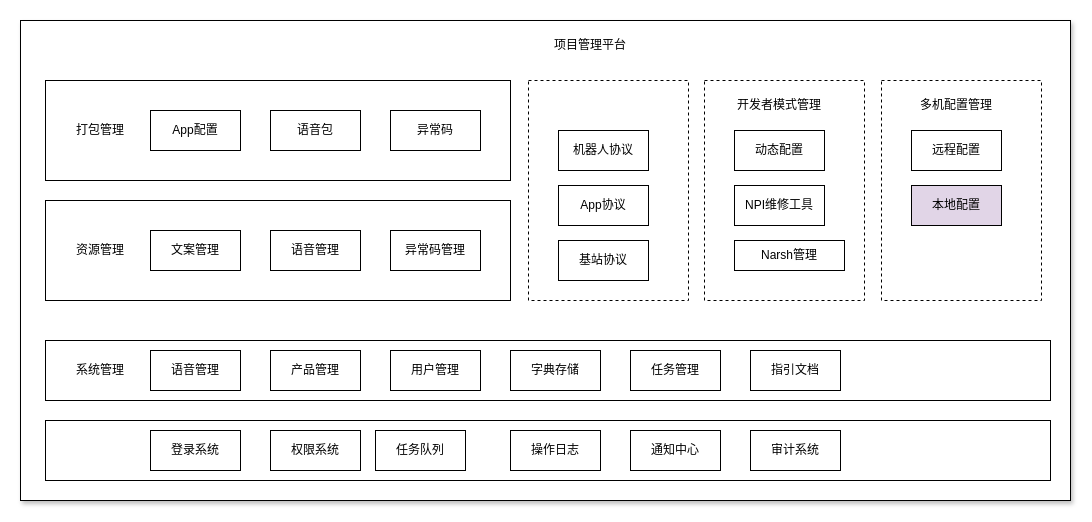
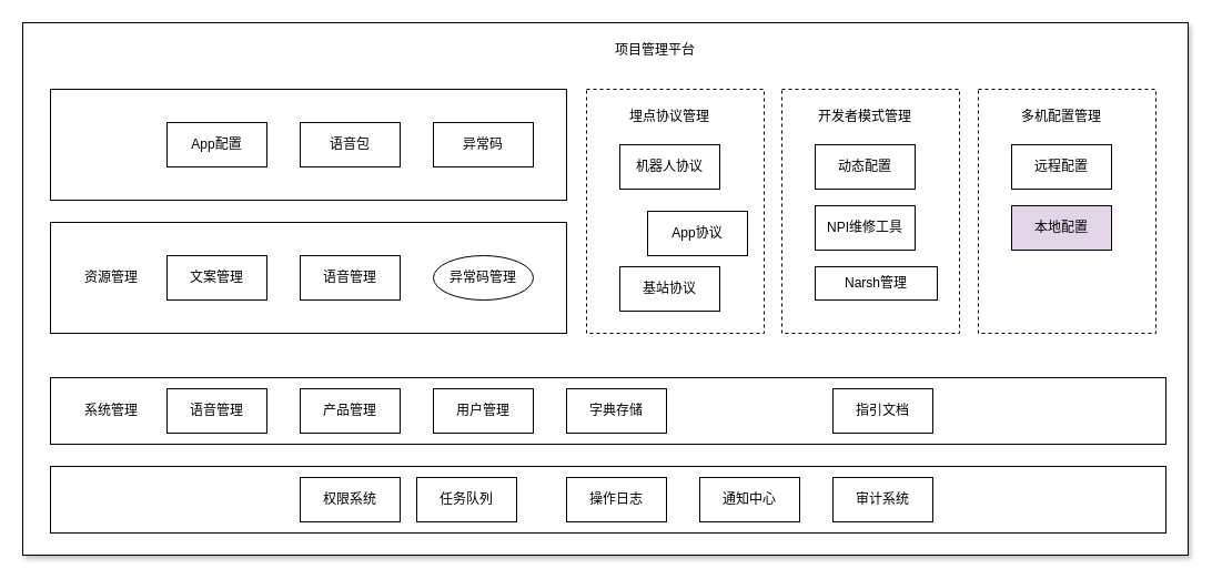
+ <mxCell id="18" value="埋点协议管理" style="text;html=1;align=center;verticalAlign=middle;whiteSpace=wrap;rounded=0;" vertex="1" parent="1"><mxGeometry x="558" y="90" width="90" height="30" as="geometry" /></mxCell>
- <mxCell id="8" value="打包管理" style="text;html=1;align=center;verticalAlign=middle;whiteSpace=wrap;rounded=0;" vertex="1" parent="1"><mxGeometry x="70" y="115" width="60" height="30" as="geometry" /></mxCell>
- <mxCell id="16" value="App协议" style="rounded=0;whiteSpace=wrap;html=1;" vertex="1" parent="1"><mxGeometry x="558" y="185" width="90" height="40" as="geometry" /></mxCell>
+ <mxCell id="16" value="App协议" style="rounded=0;whiteSpace=wrap;html=1;" vertex="1" parent="1"><mxGeometry x="583" y="190" width="90" height="40" as="geometry" /></mxCell>
- <mxCell id="12" value="异常码管理" style="rounded=0;whiteSpace=wrap;html=1;" vertex="1" parent="1"><mxGeometry x="390" y="230" width="90" height="40" as="geometry" /></mxCell>
+ <mxCell id="12" value="异常码管理" style="ellipse;whiteSpace=wrap;html=1;" vertex="1" parent="1"><mxGeometry x="390" y="230" width="90" height="40" as="geometry" /></mxCell>
- <mxCell id="40" value="任务管理" style="rounded=0;whiteSpace=wrap;html=1;" vertex="1" parent="1"><mxGeometry x="630" y="350" width="90" height="40" as="geometry" /></mxCell>
- <mxCell id="35" value="登录系统" style="rounded=0;whiteSpace=wrap;html=1;" vertex="1" parent="1"><mxGeometry x="150" y="430" width="90" height="40" as="geometry" /></mxCell>
